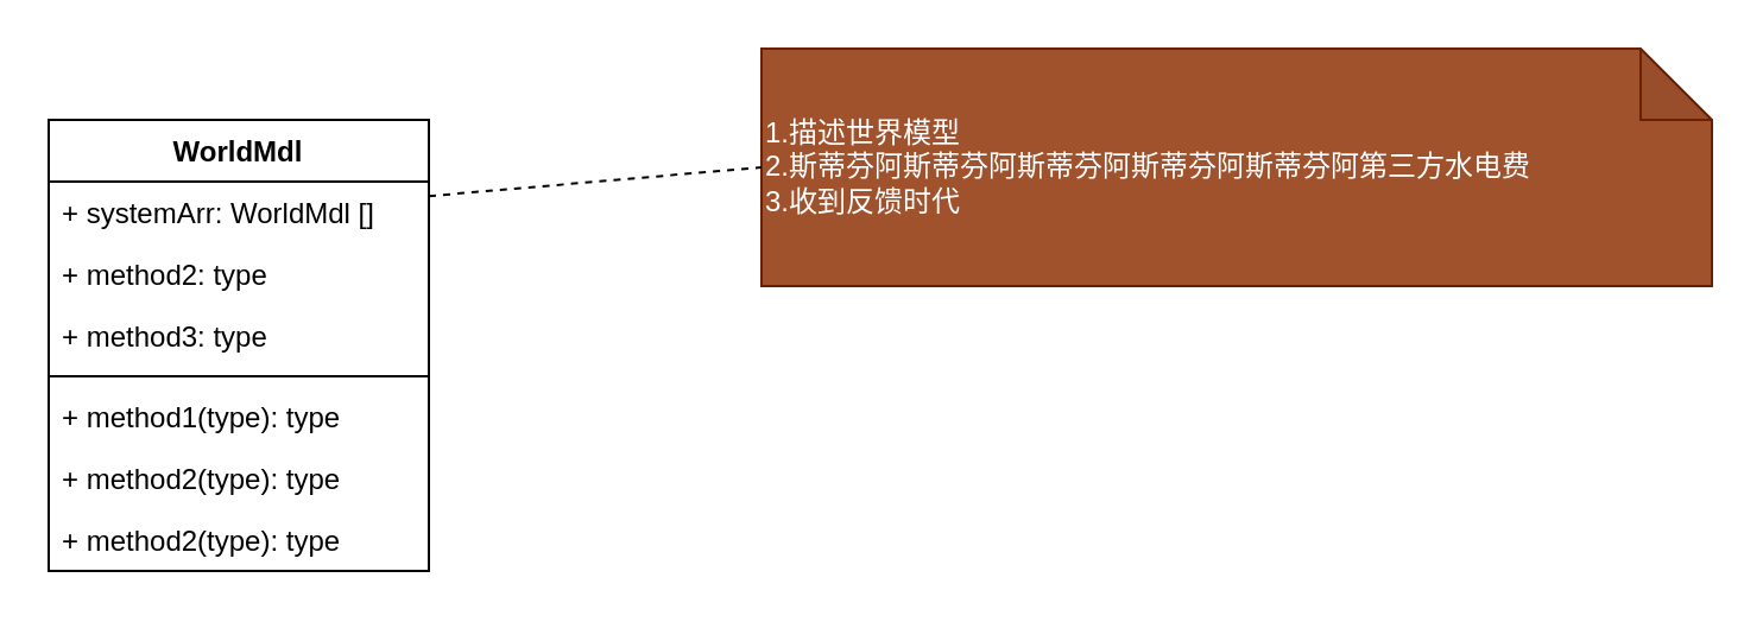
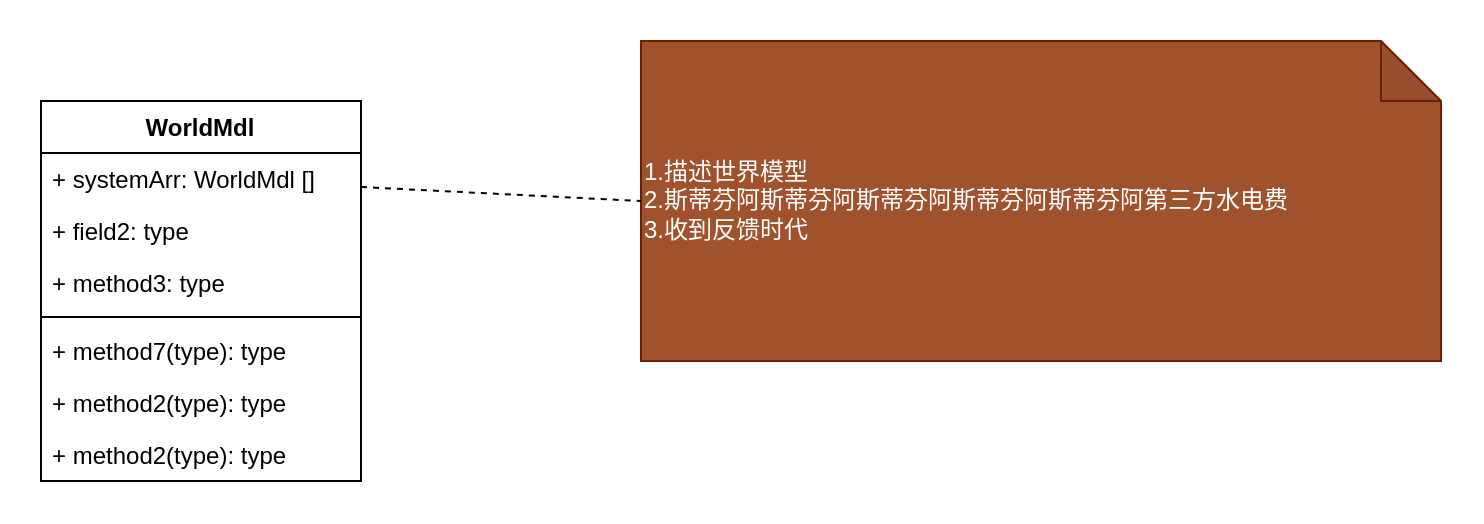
- <mxCell id="10" value="1.描述世界模型&lt;br&gt;2.斯蒂芬阿斯蒂芬阿斯蒂芬阿斯蒂芬阿斯蒂芬阿第三方水电费&lt;br&gt;3.收到反馈时代" style="shape=note;whiteSpace=wrap;html=1;backgroundOutline=1;darkOpacity=0.05;fillColor=#a0522d;strokeColor=#6D1F00;align=left;fontStyle=0;fontColor=#ffffff;gradientColor=none;shadow=0;" vertex="1" parent="1"><mxGeometry x="320" y="20" width="400" height="100" as="geometry" /></mxCell>
+ <mxCell id="10" value="1.描述世界模型&lt;br&gt;2.斯蒂芬阿斯蒂芬阿斯蒂芬阿斯蒂芬阿斯蒂芬阿第三方水电费&lt;br&gt;3.收到反馈时代" style="shape=note;whiteSpace=wrap;html=1;backgroundOutline=1;darkOpacity=0.05;fillColor=#a0522d;strokeColor=#6D1F00;align=left;fontStyle=0;fontColor=#ffffff;gradientColor=none;shadow=0;" vertex="1" parent="1"><mxGeometry x="320" y="20" width="400" height="160" as="geometry" /></mxCell>
- <mxCell id="4" value="+ method2: type" style="text;strokeColor=none;fillColor=none;align=left;verticalAlign=top;spacingLeft=4;spacingRight=4;overflow=hidden;rotatable=0;points=[[0,0.5],[1,0.5]];portConstraint=eastwest;whiteSpace=wrap;html=1;" parent="2" vertex="1"><mxGeometry y="52" width="160" height="26" as="geometry" /></mxCell>
+ <mxCell id="4" value="+ field2: type" style="text;strokeColor=none;fillColor=none;align=left;verticalAlign=top;spacingLeft=4;spacingRight=4;overflow=hidden;rotatable=0;points=[[0,0.5],[1,0.5]];portConstraint=eastwest;whiteSpace=wrap;html=1;" parent="2" vertex="1"><mxGeometry y="52" width="160" height="26" as="geometry" /></mxCell>
- <mxCell id="7" value="+ method1(type): type" style="text;strokeColor=none;fillColor=none;align=left;verticalAlign=top;spacingLeft=4;spacingRight=4;overflow=hidden;rotatable=0;points=[[0,0.5],[1,0.5]];portConstraint=eastwest;whiteSpace=wrap;html=1;" parent="2" vertex="1"><mxGeometry y="112" width="160" height="26" as="geometry" /></mxCell>
+ <mxCell id="7" value="+ method7(type): type" style="text;strokeColor=none;fillColor=none;align=left;verticalAlign=top;spacingLeft=4;spacingRight=4;overflow=hidden;rotatable=0;points=[[0,0.5],[1,0.5]];portConstraint=eastwest;whiteSpace=wrap;html=1;" parent="2" vertex="1"><mxGeometry y="112" width="160" height="26" as="geometry" /></mxCell>
